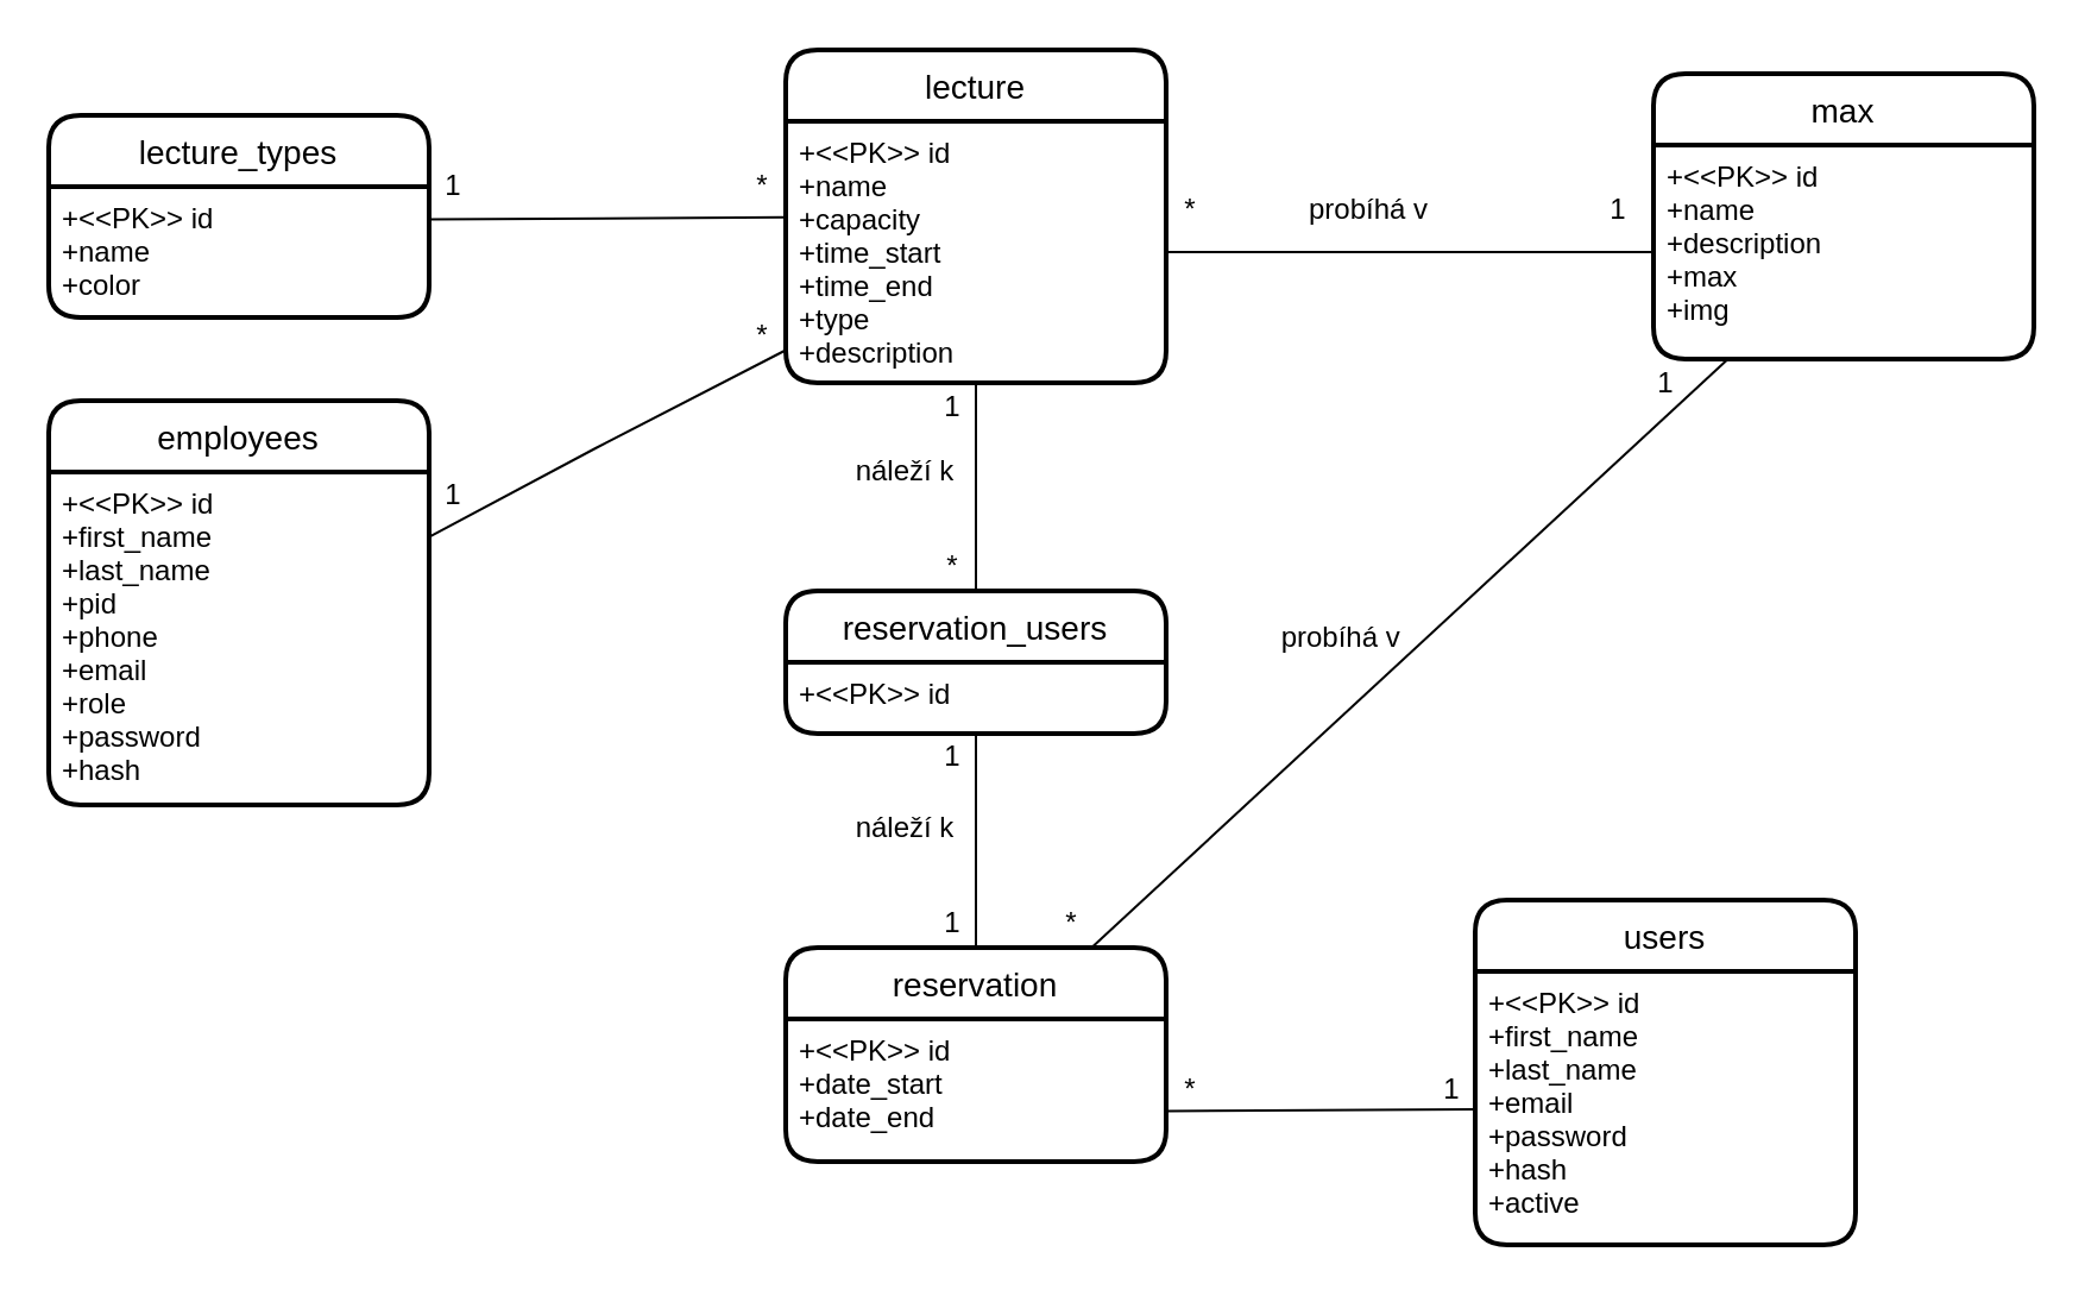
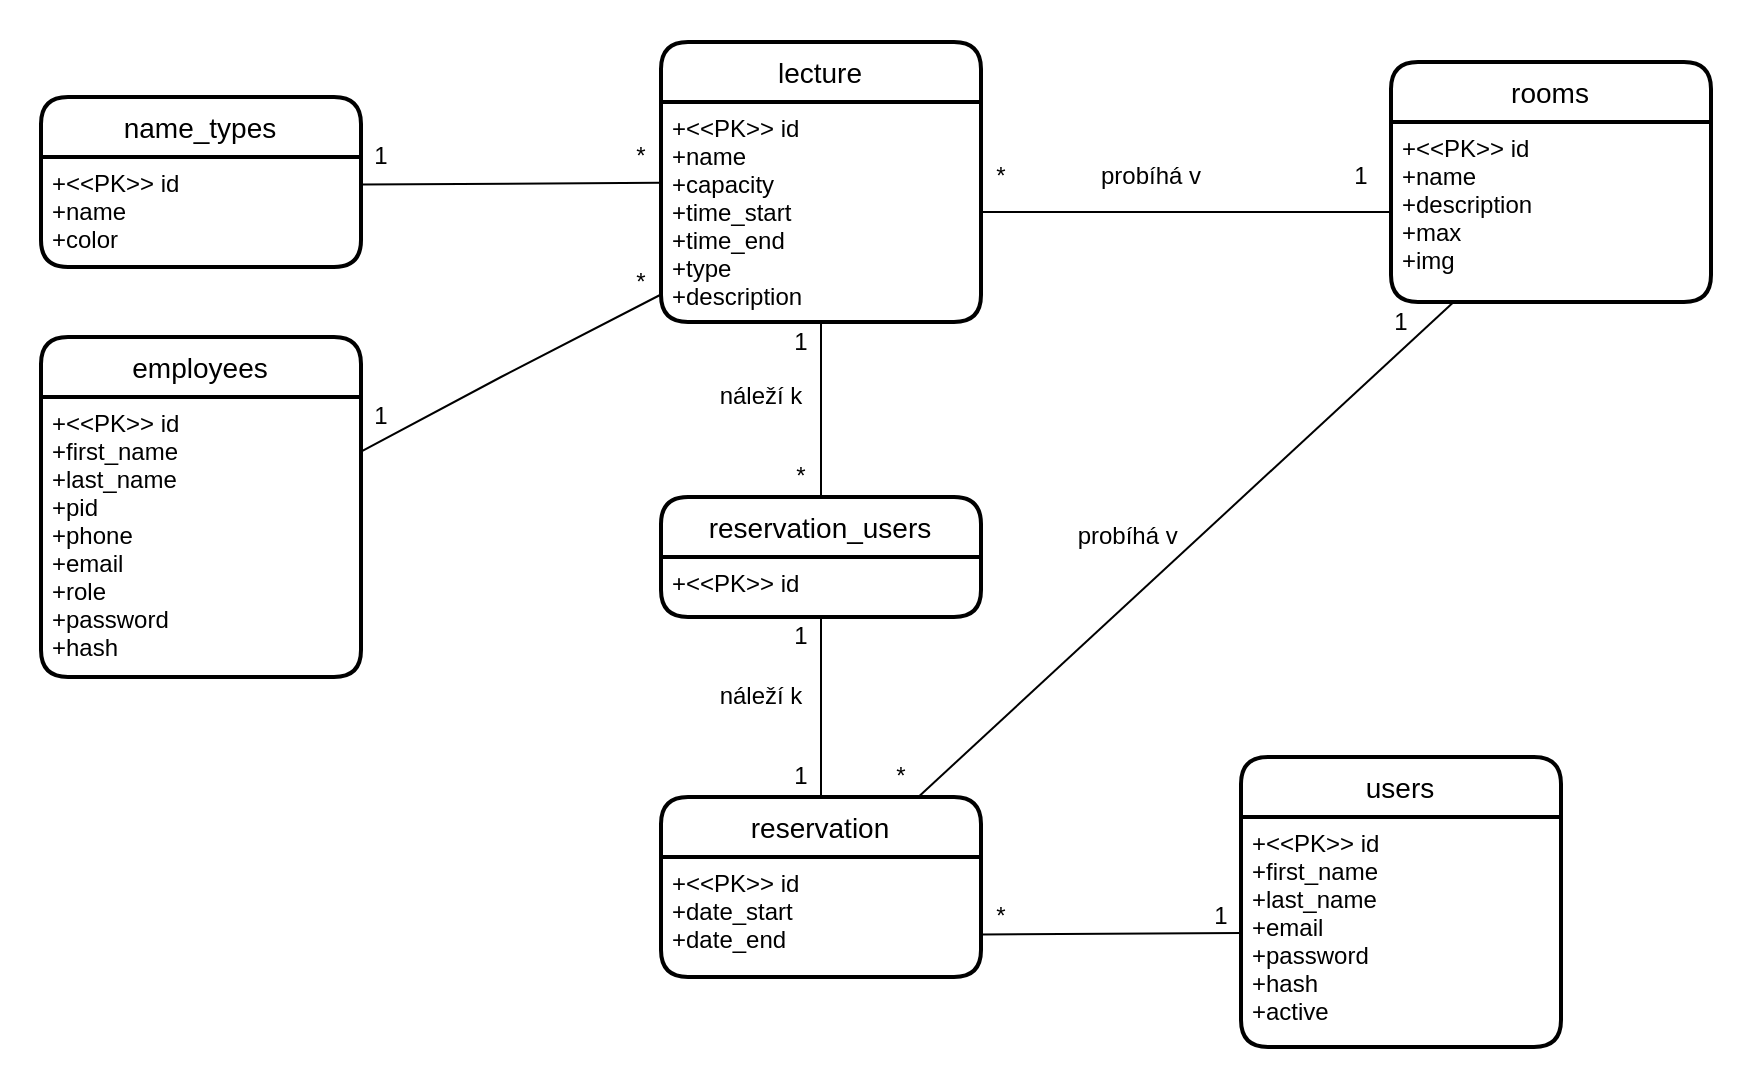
- <mxCell id="2" value="max" style="swimlane;childLayout=stackLayout;horizontal=1;startSize=30;horizontalStack=0;rounded=1;fontSize=14;fontStyle=0;strokeWidth=2;resizeParent=0;resizeLast=1;shadow=0;dashed=0;align=center;" parent="1" vertex="1"><mxGeometry x="695" y="30.5" width="160" height="120" as="geometry" /></mxCell>
+ <mxCell id="2" value="rooms" style="swimlane;childLayout=stackLayout;horizontal=1;startSize=30;horizontalStack=0;rounded=1;fontSize=14;fontStyle=0;strokeWidth=2;resizeParent=0;resizeLast=1;shadow=0;dashed=0;align=center;" parent="1" vertex="1"><mxGeometry x="695" y="30.5" width="160" height="120" as="geometry" /></mxCell>
- <mxCell id="13" value="lecture_types" style="swimlane;childLayout=stackLayout;horizontal=1;startSize=30;horizontalStack=0;rounded=1;fontSize=14;fontStyle=0;strokeWidth=2;resizeParent=0;resizeLast=1;shadow=0;dashed=0;align=center;" parent="1" vertex="1"><mxGeometry x="20" y="48" width="160" height="85" as="geometry" /></mxCell>
+ <mxCell id="13" value="name_types" style="swimlane;childLayout=stackLayout;horizontal=1;startSize=30;horizontalStack=0;rounded=1;fontSize=14;fontStyle=0;strokeWidth=2;resizeParent=0;resizeLast=1;shadow=0;dashed=0;align=center;" parent="1" vertex="1"><mxGeometry x="20" y="48" width="160" height="85" as="geometry" /></mxCell>
